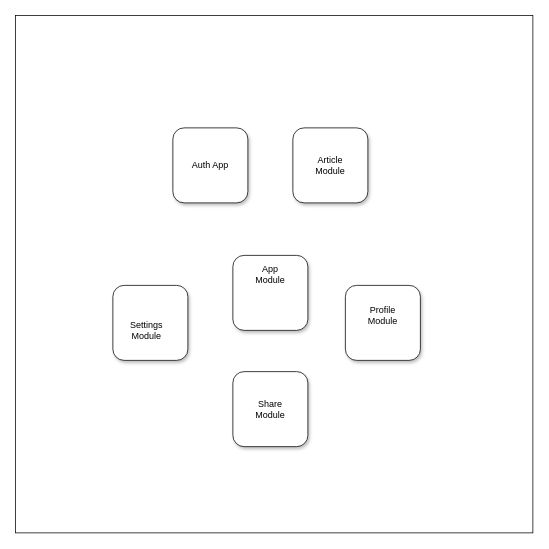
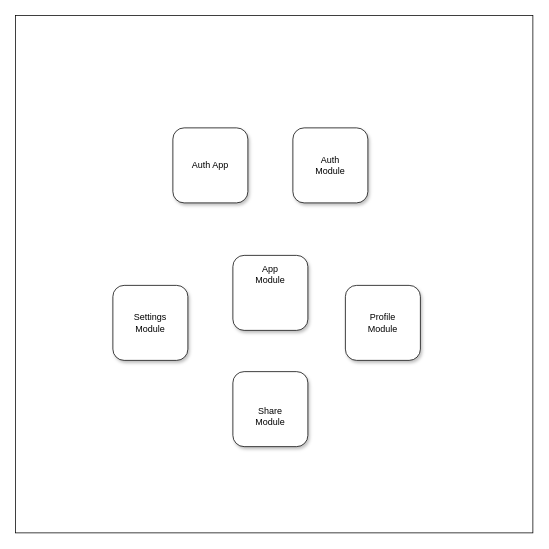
- <mxCell id="8" value="Article Module" style="text;html=1;strokeColor=none;fillColor=none;align=center;verticalAlign=middle;whiteSpace=wrap;rounded=1;shadow=1;" vertex="1" parent="1"><mxGeometry x="410" y="205" width="60" height="30" as="geometry" /></mxCell>
+ <mxCell id="8" value="Auth Module" style="text;html=1;strokeColor=none;fillColor=none;align=center;verticalAlign=middle;whiteSpace=wrap;rounded=1;shadow=1;" vertex="1" parent="1"><mxGeometry x="410" y="205" width="60" height="30" as="geometry" /></mxCell>
- <mxCell id="12" value="Profile Module" style="text;html=1;strokeColor=none;fillColor=none;align=center;verticalAlign=middle;whiteSpace=wrap;rounded=1;shadow=1;" vertex="1" parent="1"><mxGeometry x="480" y="405" width="60" height="30" as="geometry" /></mxCell>
+ <mxCell id="12" value="Profile Module" style="text;html=1;strokeColor=none;fillColor=none;align=center;verticalAlign=middle;whiteSpace=wrap;rounded=1;shadow=1;" vertex="1" parent="1"><mxGeometry x="480" y="415" width="60" height="30" as="geometry" /></mxCell>
- <mxCell id="14" value="Settings Module" style="text;html=1;strokeColor=none;fillColor=none;align=center;verticalAlign=middle;whiteSpace=wrap;rounded=1;shadow=1;" vertex="1" parent="1"><mxGeometry x="165" y="425" width="60" height="30" as="geometry" /></mxCell>
+ <mxCell id="14" value="Settings Module" style="text;html=1;strokeColor=none;fillColor=none;align=center;verticalAlign=middle;whiteSpace=wrap;rounded=1;shadow=1;" vertex="1" parent="1"><mxGeometry x="170" y="415" width="60" height="30" as="geometry" /></mxCell>
- <mxCell id="10" value="Share Module" style="text;html=1;strokeColor=none;fillColor=none;align=center;verticalAlign=middle;whiteSpace=wrap;rounded=1;shadow=1;" vertex="1" parent="1"><mxGeometry x="330" y="530" width="60" height="30" as="geometry" /></mxCell>
+ <mxCell id="10" value="Share Module" style="text;html=1;strokeColor=none;fillColor=none;align=center;verticalAlign=middle;whiteSpace=wrap;rounded=1;shadow=1;" vertex="1" parent="1"><mxGeometry x="330" y="540" width="60" height="30" as="geometry" /></mxCell>
